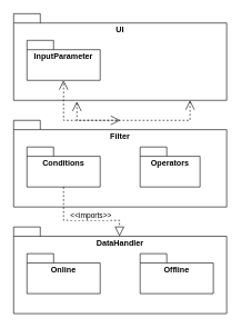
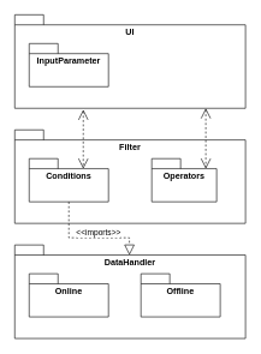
- <mxCell id="9" style="edgeStyle=orthogonalEdgeStyle;rounded=0;orthogonalLoop=1;jettySize=auto;html=1;dashed=1;endArrow=open;endFill=0;endSize=12;exitX=0.297;exitY=1.015;exitDx=0;exitDy=0;exitPerimeter=0;startArrow=open;startFill=0;startSize=12;" parent="1" source="4" target="2" edge="1"><mxGeometry relative="1" as="geometry"><mxPoint x="138" y="150" as="sourcePoint" /><mxPoint x="138" y="150" as="targetPoint" /></mxGeometry></mxCell>
+ <mxCell id="9" style="edgeStyle=orthogonalEdgeStyle;rounded=0;orthogonalLoop=1;jettySize=auto;html=1;dashed=1;endArrow=open;endFill=0;endSize=12;entryX=0;entryY=0;entryDx=75;entryDy=14;entryPerimeter=0;exitX=0.297;exitY=1.015;exitDx=0;exitDy=0;exitPerimeter=0;startArrow=open;startFill=0;startSize=12;" parent="1" source="4" target="3" edge="1"><mxGeometry relative="1" as="geometry"><mxPoint x="138" y="150" as="sourcePoint" /><mxPoint x="138" y="150" as="targetPoint" /></mxGeometry></mxCell>
- <mxCell id="10" style="edgeStyle=orthogonalEdgeStyle;rounded=0;orthogonalLoop=1;jettySize=auto;html=1;dashed=1;endArrow=open;endFill=0;endSize=12;exitX=0.828;exitY=1;exitDx=0;exitDy=0;exitPerimeter=0;startArrow=open;startFill=0;startSize=12;" parent="1" source="4" target="13" edge="1"><mxGeometry relative="1" as="geometry"><mxPoint x="438" y="140" as="sourcePoint" /><mxPoint x="415" y="224" as="targetPoint" /></mxGeometry></mxCell>
+ <mxCell id="10" style="edgeStyle=orthogonalEdgeStyle;rounded=0;orthogonalLoop=1;jettySize=auto;html=1;dashed=1;endArrow=open;endFill=0;endSize=12;exitX=0.828;exitY=1;exitDx=0;exitDy=0;exitPerimeter=0;entryX=0;entryY=0;entryDx=75;entryDy=14;entryPerimeter=0;startArrow=open;startFill=0;startSize=12;" parent="1" source="4" target="5" edge="1"><mxGeometry relative="1" as="geometry"><mxPoint x="438" y="140" as="sourcePoint" /><mxPoint x="415" y="224" as="targetPoint" /></mxGeometry></mxCell>
- <mxCell id="8" value="Offline" style="shape=folder;fontStyle=1;spacingTop=10;tabWidth=40;tabHeight=14;tabPosition=left;html=1;whiteSpace=wrap;verticalAlign=top;" parent="1" vertex="1"><mxGeometry x="210" y="380" width="110" height="60" as="geometry" /></mxCell>
+ <mxCell id="8" value="Offline" style="shape=folder;fontStyle=1;spacingTop=10;tabWidth=40;tabHeight=14;tabPosition=left;html=1;whiteSpace=wrap;verticalAlign=top;" parent="1" vertex="1"><mxGeometry x="195" y="380" width="110" height="60" as="geometry" /></mxCell>
